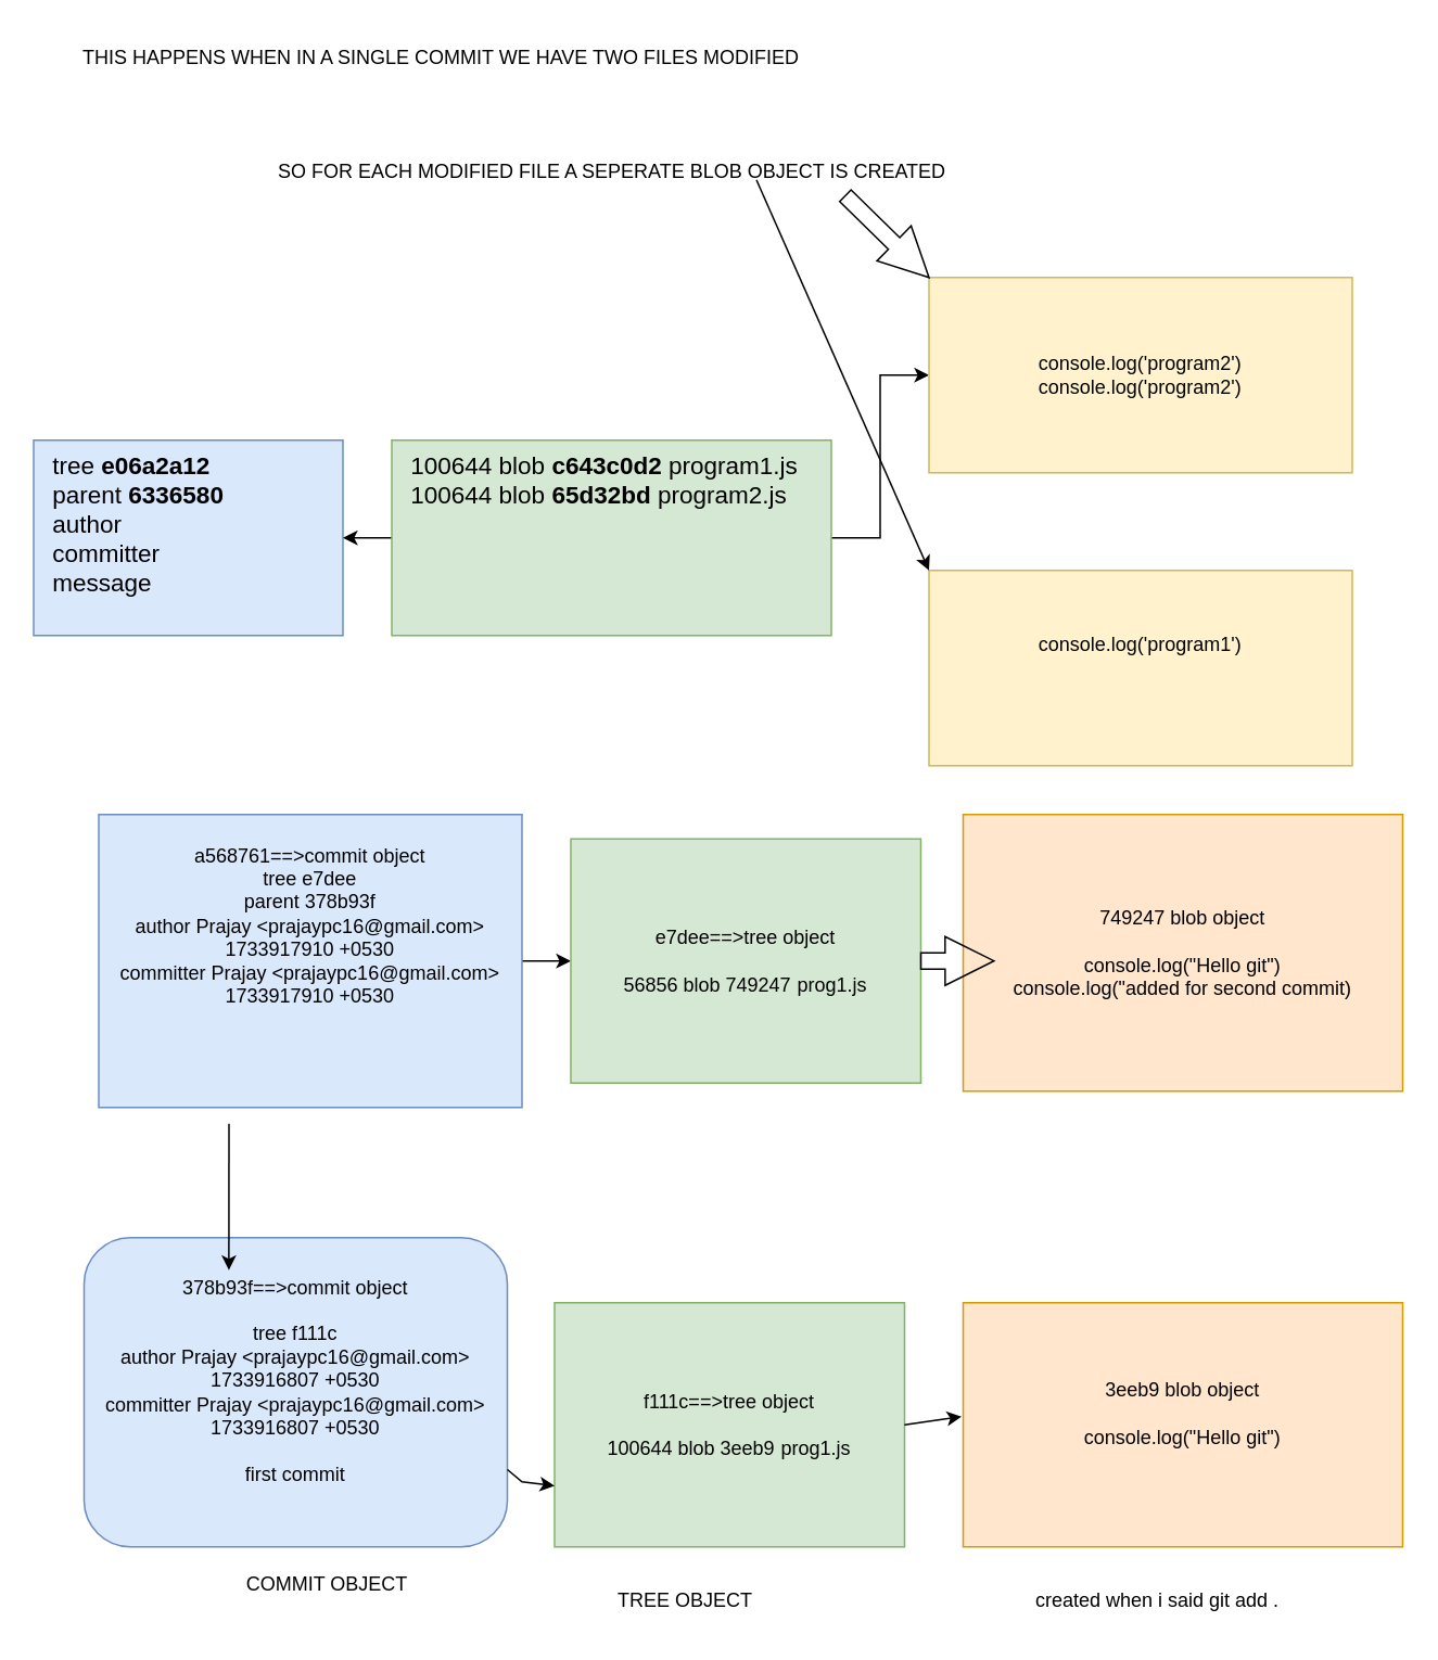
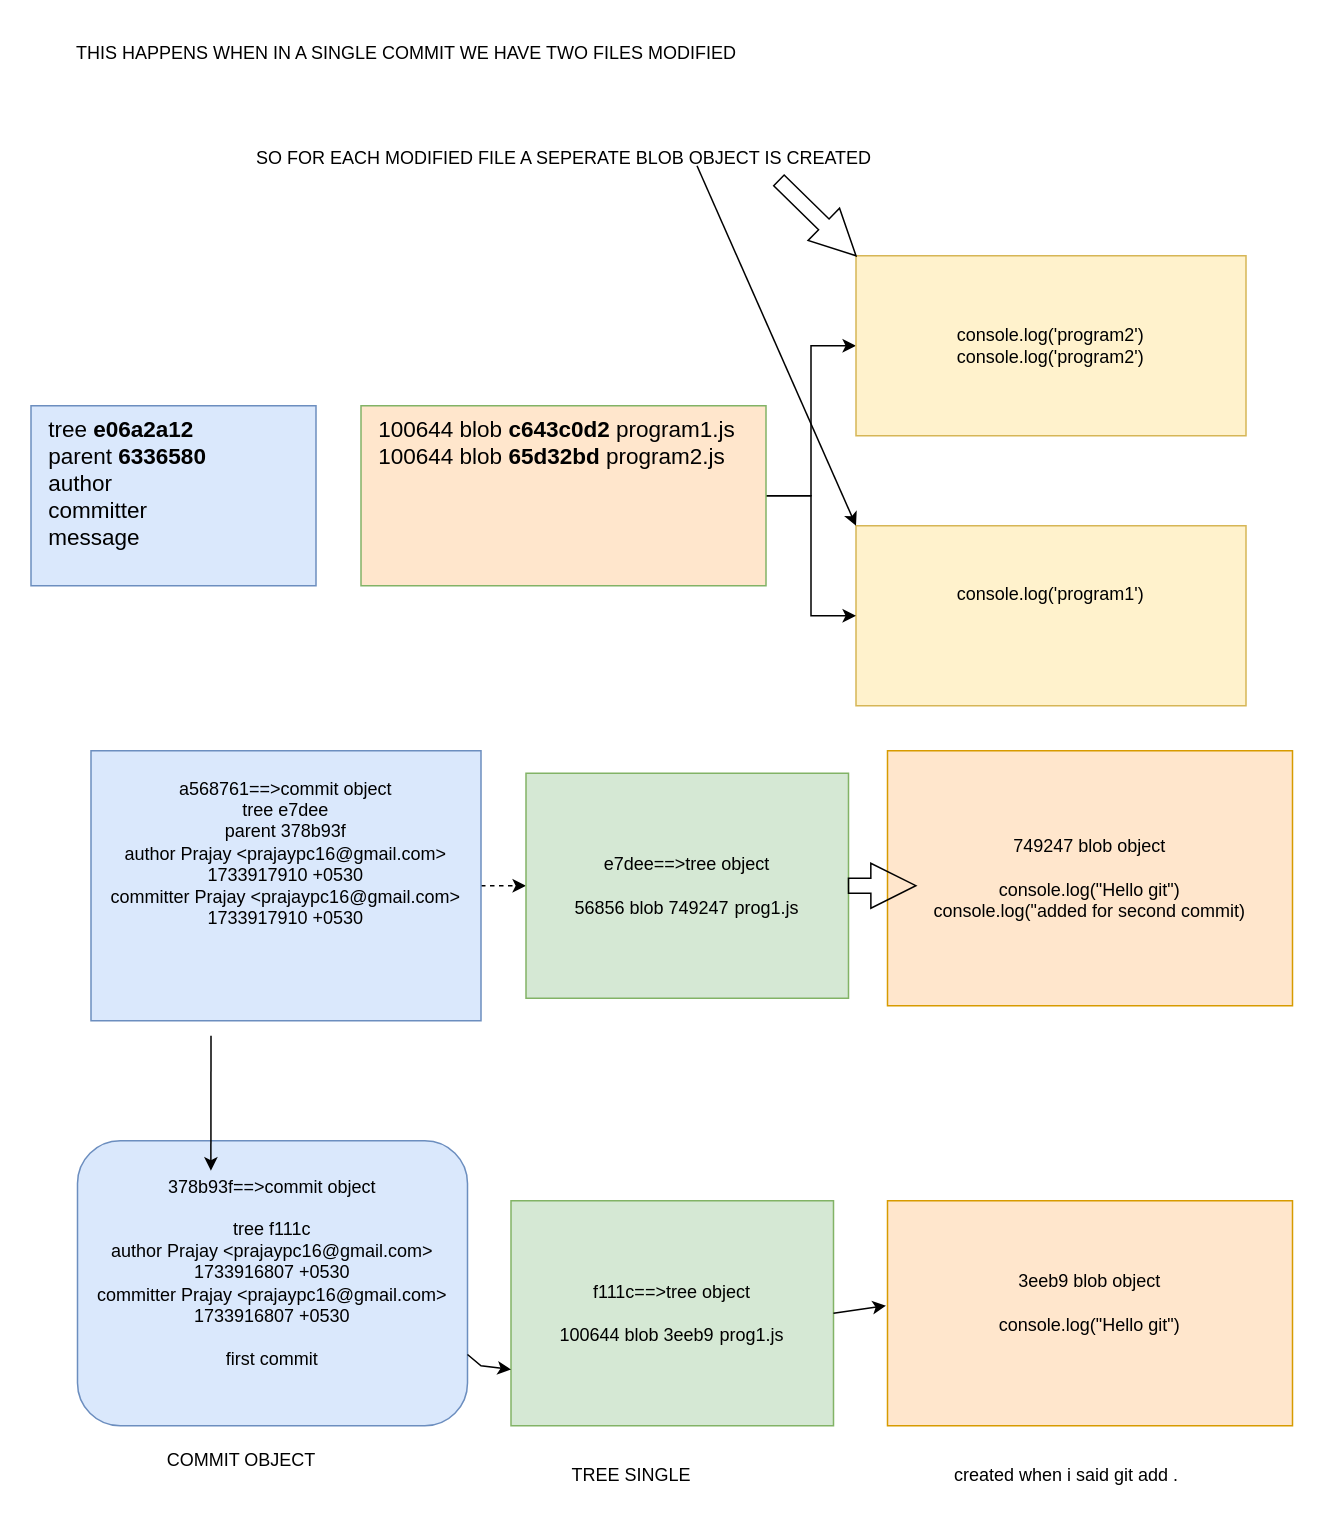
- <mxCell id="19" style="edgeStyle=orthogonalEdgeStyle;rounded=0;orthogonalLoop=1;jettySize=auto;html=1;" edge="1" parent="1" source="20" target="17"><mxGeometry relative="1" as="geometry" /></mxCell>
+ <mxCell id="19" style="edgeStyle=orthogonalEdgeStyle;rounded=0;orthogonalLoop=1;jettySize=auto;html=1;" edge="1" parent="1" source="20" target="16"><mxGeometry relative="1" as="geometry" /></mxCell>
- <mxCell id="20" value="100644 blob&amp;nbsp;&lt;b&gt;c643c0d2&lt;/b&gt;&lt;span style=&quot;background-color: initial;&quot;&gt;&amp;nbsp;program1.js&lt;/span&gt;&lt;br&gt;100644 blob&amp;nbsp;&lt;b&gt;65d32bd&lt;/b&gt;&lt;span style=&quot;background-color: initial;&quot;&gt;&amp;nbsp;program2.js&lt;/span&gt;" style="rounded=0;whiteSpace=wrap;html=1;fillColor=#d5e8d4;strokeColor=#82b366;fontStyle=0;align=left;fontSize=15;verticalAlign=top;spacingLeft=10;" vertex="1" parent="1"><mxGeometry x="240" y="270" width="270" height="120" as="geometry" /></mxCell>
+ <mxCell id="20" value="100644 blob&amp;nbsp;&lt;b&gt;c643c0d2&lt;/b&gt;&lt;span style=&quot;background-color: initial;&quot;&gt;&amp;nbsp;program1.js&lt;/span&gt;&lt;br&gt;100644 blob&amp;nbsp;&lt;b&gt;65d32bd&lt;/b&gt;&lt;span style=&quot;background-color: initial;&quot;&gt;&amp;nbsp;program2.js&lt;/span&gt;" style="rounded=0;whiteSpace=wrap;html=1;fillColor=#ffe6cc;strokeColor=#82b366;fontStyle=0;align=left;fontSize=15;verticalAlign=top;spacingLeft=10;" vertex="1" parent="1"><mxGeometry x="240" y="270" width="270" height="120" as="geometry" /></mxCell>
- <mxCell id="11" style="edgeStyle=none;rounded=0;orthogonalLoop=1;jettySize=auto;html=1;entryX=0;entryY=0.5;entryDx=0;entryDy=0;" edge="1" parent="1" source="12" target="14"><mxGeometry relative="1" as="geometry" /></mxCell>
+ <mxCell id="11" style="edgeStyle=none;rounded=0;orthogonalLoop=1;jettySize=auto;html=1;entryX=0;entryY=0.5;entryDx=0;entryDy=0;dashed=1;" edge="1" parent="1" source="12" target="14"><mxGeometry relative="1" as="geometry" /></mxCell>
- <mxCell id="9" value="COMMIT OBJECT" style="text;html=1;align=center;verticalAlign=middle;resizable=0;points=[];autosize=1;strokeColor=none;fillColor=none;" vertex="1" parent="1"><mxGeometry x="140" y="958" width="120" height="30" as="geometry" /></mxCell>
+ <mxCell id="9" value="COMMIT OBJECT" style="text;html=1;align=center;verticalAlign=middle;resizable=0;points=[];autosize=1;strokeColor=none;fillColor=none;" vertex="1" parent="1"><mxGeometry x="100" y="958" width="120" height="30" as="geometry" /></mxCell>
- <mxCell id="8" value="TREE OBJECT" style="text;html=1;align=center;verticalAlign=middle;resizable=0;points=[];autosize=1;strokeColor=none;fillColor=none;" vertex="1" parent="1"><mxGeometry x="365" y="968" width="110" height="30" as="geometry" /></mxCell>
+ <mxCell id="8" value="TREE SINGLE" style="text;html=1;align=center;verticalAlign=middle;resizable=0;points=[];autosize=1;strokeColor=none;fillColor=none;" vertex="1" parent="1"><mxGeometry x="365" y="968" width="110" height="30" as="geometry" /></mxCell>
